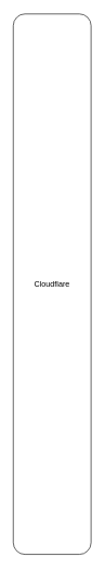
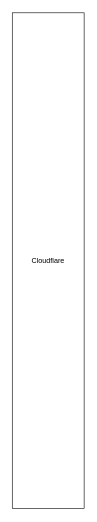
- <mxCell id="2" value="Cloudflare" style="whiteSpace=wrap;html=1;rounded=1;" vertex="1" parent="1"><mxGeometry x="20" y="20" width="120" height="828" as="geometry" /></mxCell>
+ <mxCell id="2" value="Cloudflare" style="whiteSpace=wrap;html=1;" vertex="1" parent="1"><mxGeometry x="20" y="20" width="120" height="828" as="geometry" /></mxCell>
